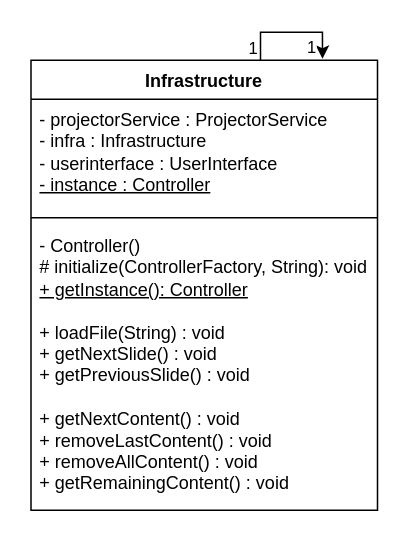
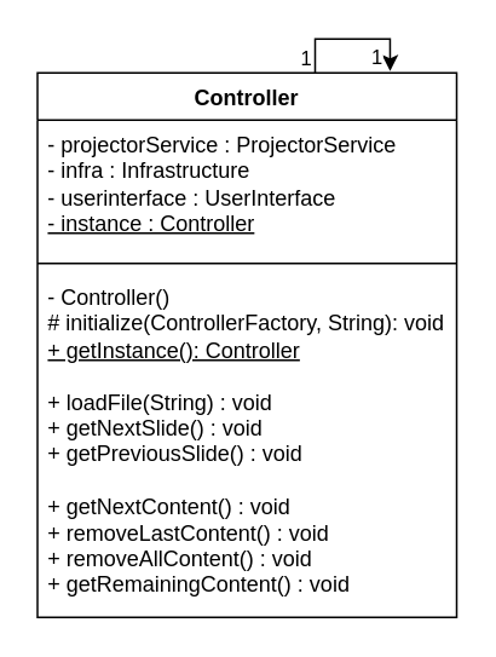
- <mxCell id="2" value="Infrastructure" style="swimlane;fontStyle=1;align=center;verticalAlign=top;childLayout=stackLayout;horizontal=1;startSize=26;horizontalStack=0;resizeParent=1;resizeParentMax=0;resizeLast=0;collapsible=1;marginBottom=0;" vertex="1" parent="1"><mxGeometry x="20" y="39.7" width="231" height="300" as="geometry" /></mxCell>
+ <mxCell id="2" value="Controller" style="swimlane;fontStyle=1;align=center;verticalAlign=top;childLayout=stackLayout;horizontal=1;startSize=26;horizontalStack=0;resizeParent=1;resizeParentMax=0;resizeLast=0;collapsible=1;marginBottom=0;" vertex="1" parent="1"><mxGeometry x="20" y="39.7" width="231" height="300" as="geometry" /></mxCell>
